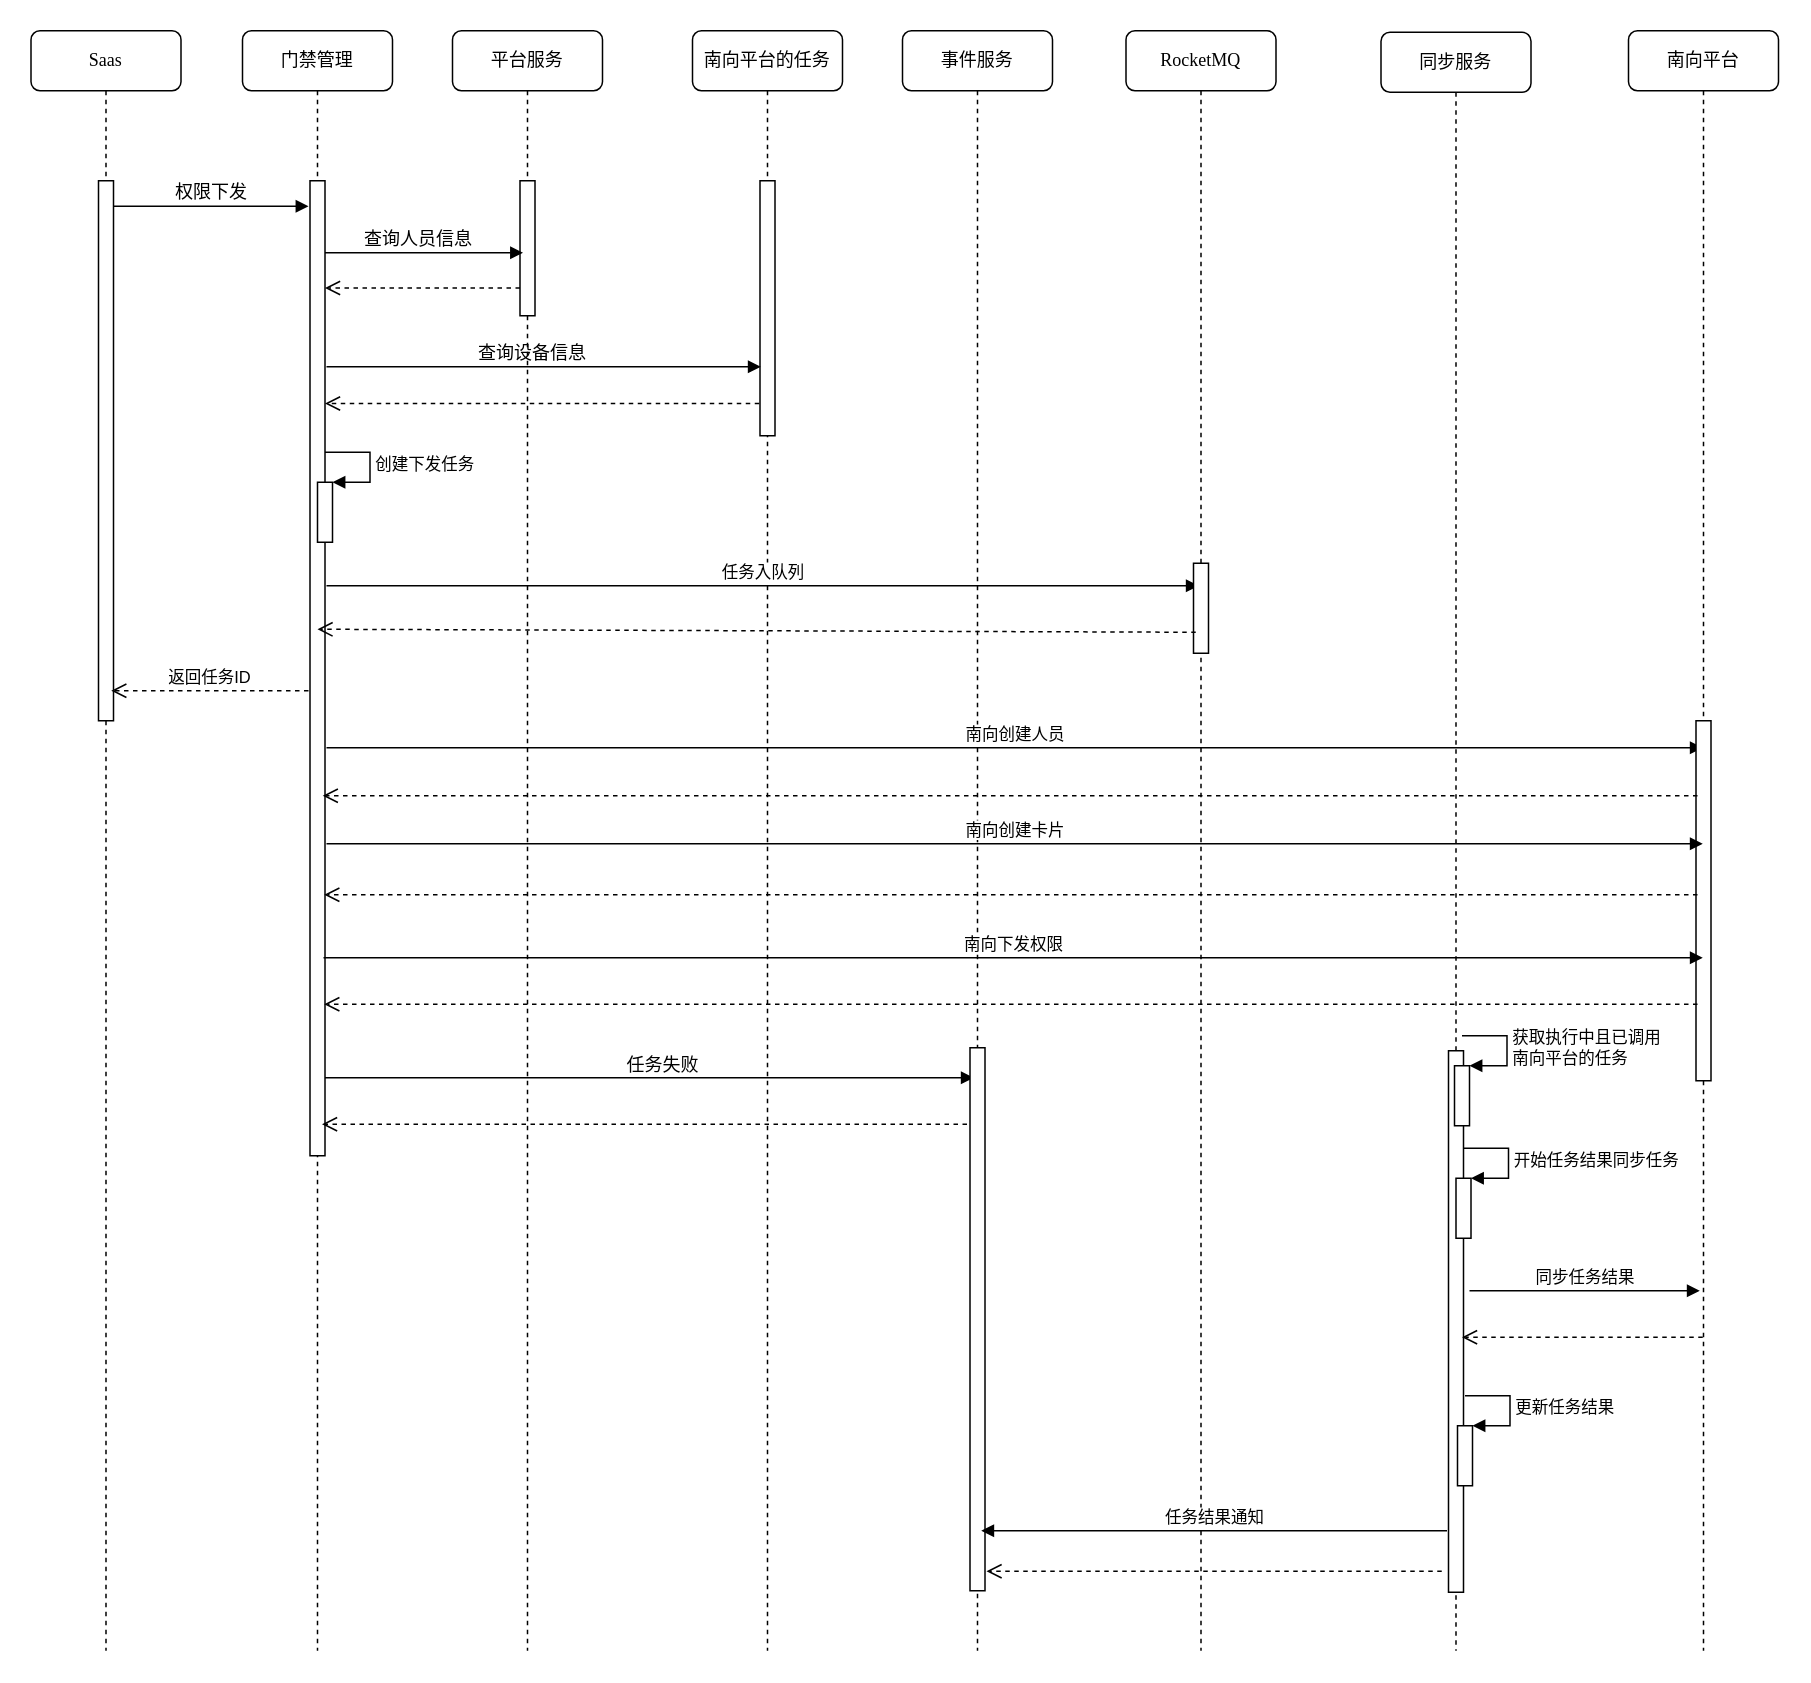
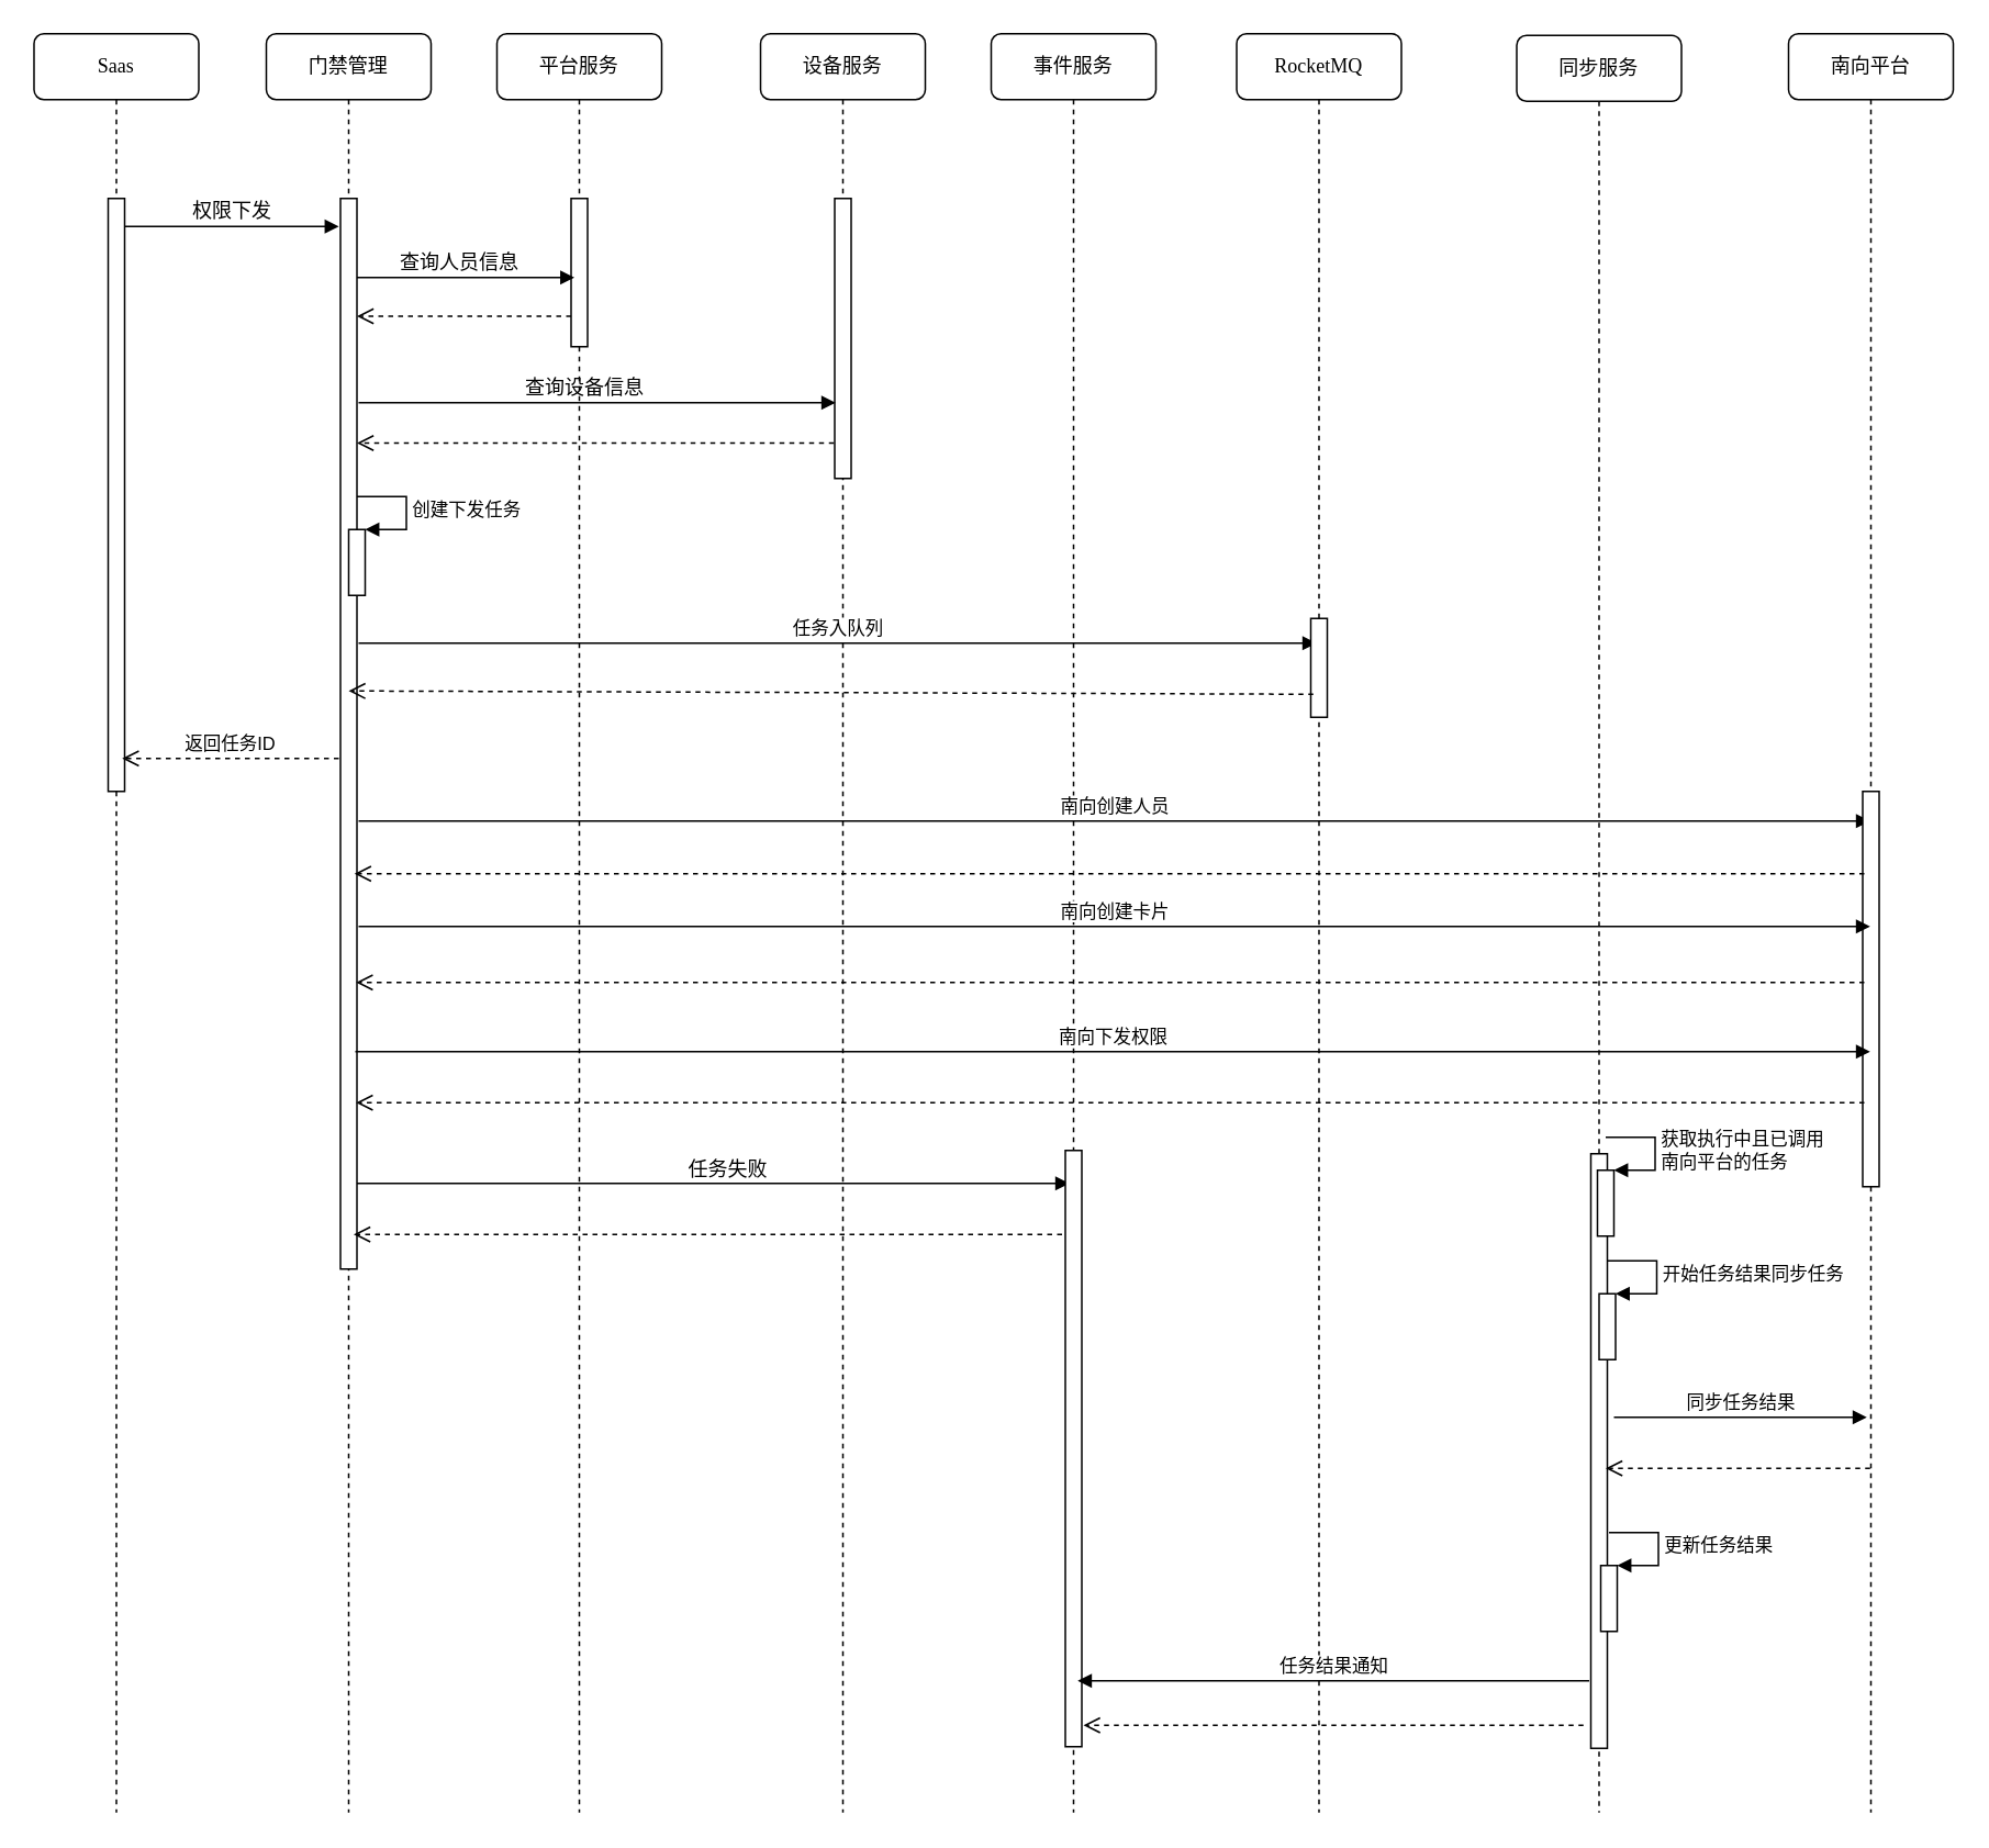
- <mxCell id="4" value="南向平台的任务" style="shape=umlLifeline;perimeter=lifelinePerimeter;whiteSpace=wrap;html=1;container=1;collapsible=0;recursiveResize=0;outlineConnect=0;rounded=1;shadow=0;comic=0;labelBackgroundColor=none;strokeWidth=1;fontFamily=Verdana;fontSize=12;align=center;" vertex="1" parent="1"><mxGeometry x="461" y="20" width="100" height="1080" as="geometry" /></mxCell>
+ <mxCell id="4" value="设备服务" style="shape=umlLifeline;perimeter=lifelinePerimeter;whiteSpace=wrap;html=1;container=1;collapsible=0;recursiveResize=0;outlineConnect=0;rounded=1;shadow=0;comic=0;labelBackgroundColor=none;strokeWidth=1;fontFamily=Verdana;fontSize=12;align=center;" vertex="1" parent="1"><mxGeometry x="461" y="20" width="100" height="1080" as="geometry" /></mxCell>
